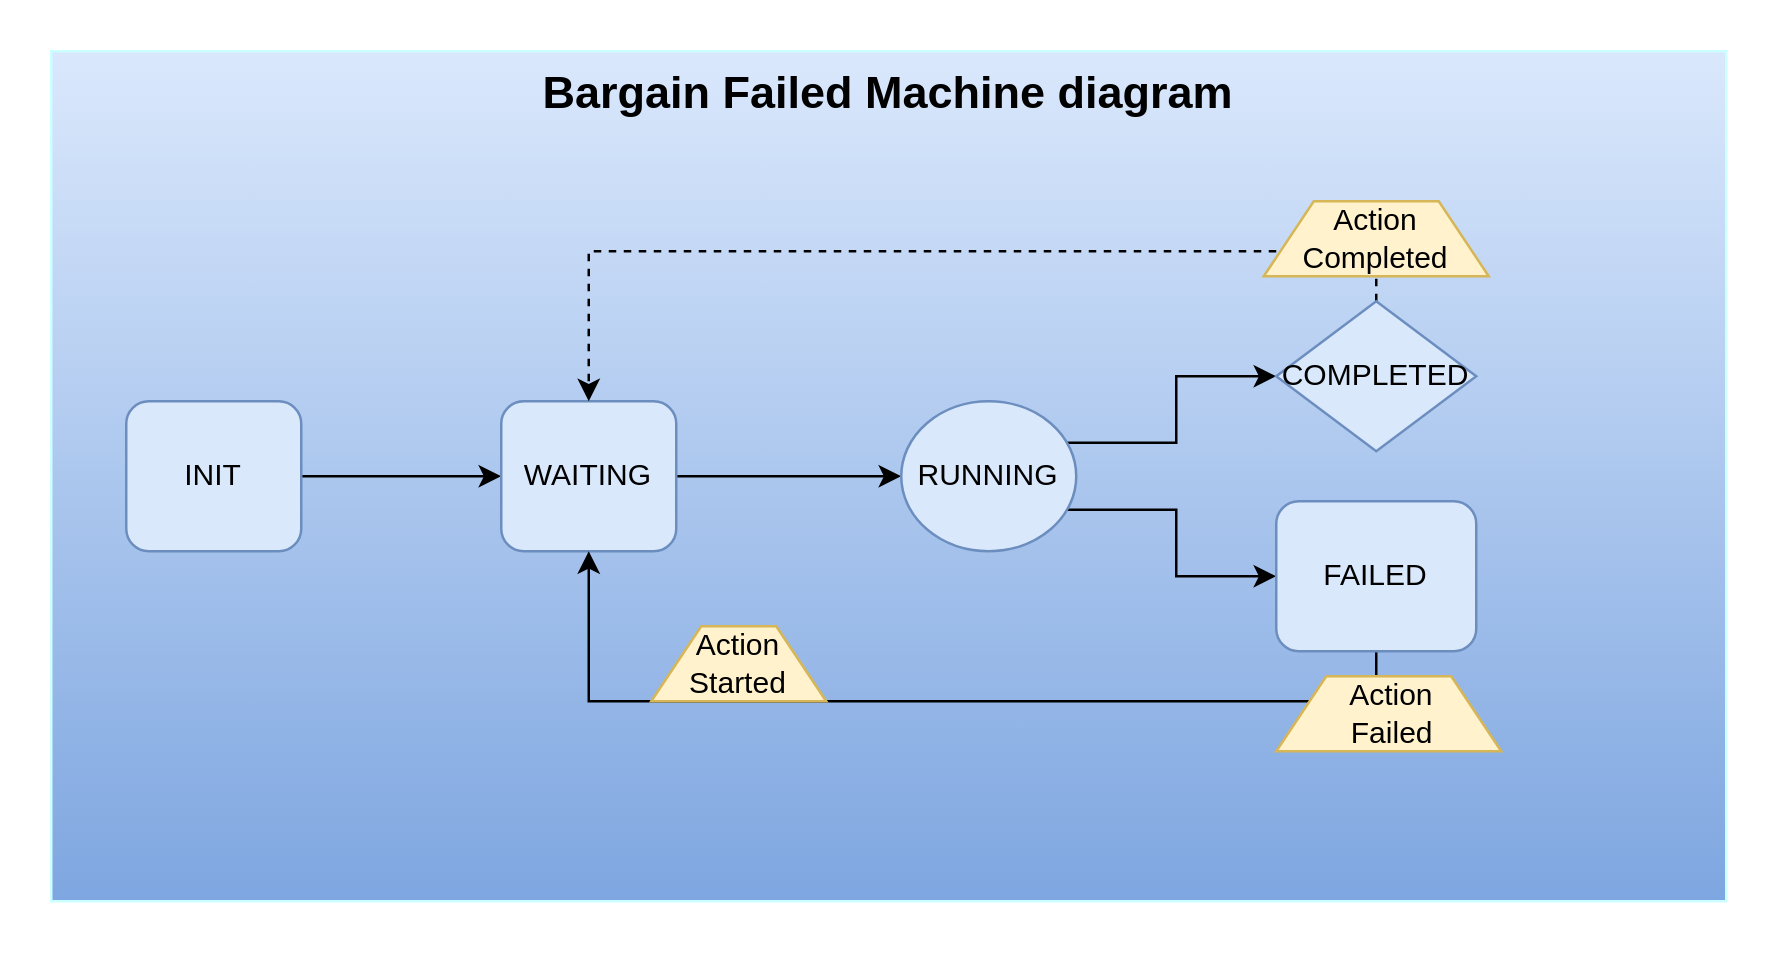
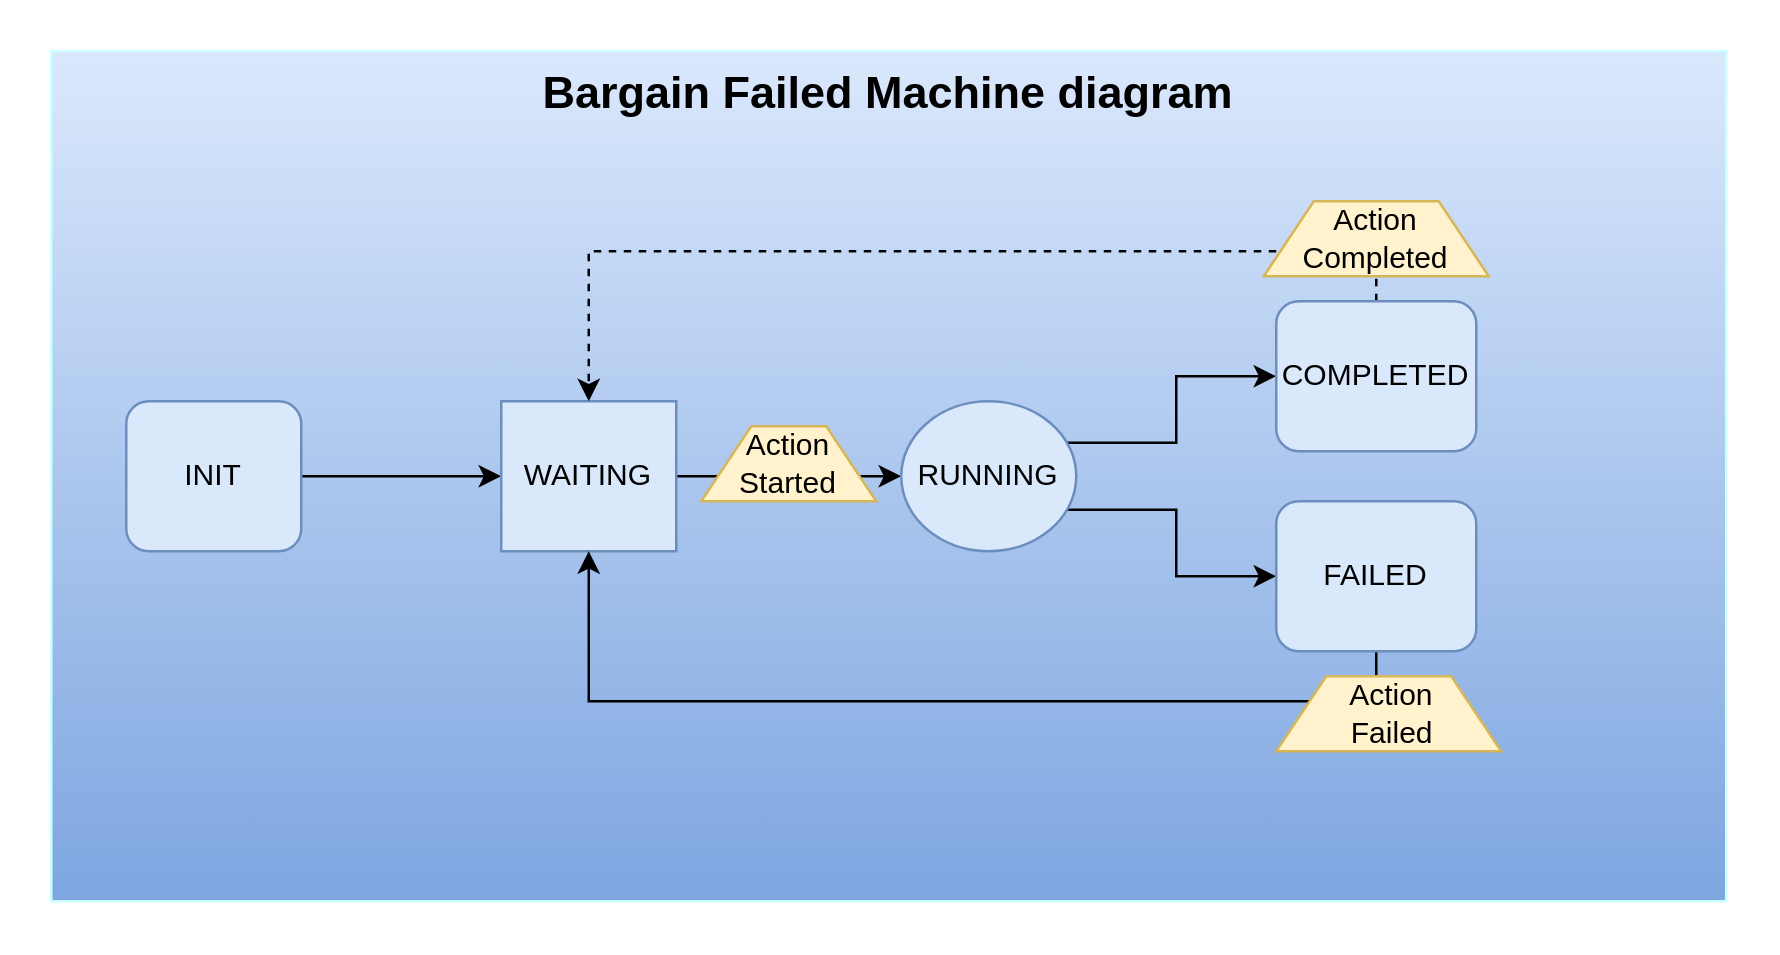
- <mxCell id="11" value="COMPLETED" style="rhombus;whiteSpace=wrap;html=1;fillColor=#dae8fc;strokeColor=#6c8ebf;" vertex="1" parent="1"><mxGeometry x="510" y="120" width="80" height="60" as="geometry" /></mxCell>
+ <mxCell id="11" value="COMPLETED" style="rounded=1;whiteSpace=wrap;html=1;fillColor=#dae8fc;strokeColor=#6c8ebf;" vertex="1" parent="1"><mxGeometry x="510" y="120" width="80" height="60" as="geometry" /></mxCell>
- <mxCell id="6" value="WAITING" style="rounded=1;whiteSpace=wrap;html=1;fillColor=#dae8fc;strokeColor=#6c8ebf;" vertex="1" parent="1"><mxGeometry x="200" y="160" width="70" height="60" as="geometry" /></mxCell>
+ <mxCell id="6" value="WAITING" style="whiteSpace=wrap;html=1;fillColor=#dae8fc;strokeColor=#6c8ebf;rounded=0;" vertex="1" parent="1"><mxGeometry x="200" y="160" width="70" height="60" as="geometry" /></mxCell>
- <mxCell id="16" value="Action Started" style="shape=trapezoid;perimeter=trapezoidPerimeter;whiteSpace=wrap;html=1;fixedSize=1;fillColor=#fff2cc;strokeColor=#d6b656;" vertex="1" parent="1"><mxGeometry x="260" y="250" width="70" height="30" as="geometry" /></mxCell>
+ <mxCell id="16" value="Action Started" style="shape=trapezoid;perimeter=trapezoidPerimeter;whiteSpace=wrap;html=1;fixedSize=1;fillColor=#fff2cc;strokeColor=#d6b656;" vertex="1" parent="1"><mxGeometry x="280" y="170" width="70" height="30" as="geometry" /></mxCell>
